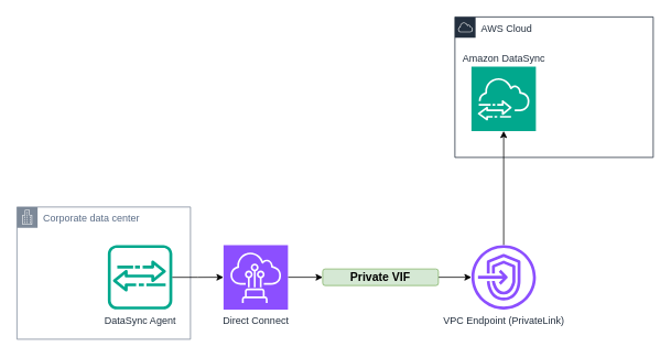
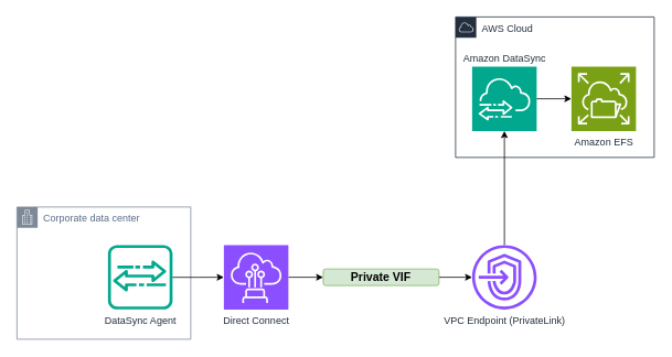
+ <mxCell id="9" style="edgeStyle=orthogonalEdgeStyle;rounded=0;orthogonalLoop=1;jettySize=auto;html=1;entryX=0;entryY=0.5;entryDx=0;entryDy=0;entryPerimeter=0;" edge="1" parent="6" source="7" target="8"><mxGeometry relative="1" as="geometry" /></mxCell>
+ <mxCell id="8" value="Amazon EFS" style="sketch=0;points=[[0,0,0],[0.25,0,0],[0.5,0,0],[0.75,0,0],[1,0,0],[0,1,0],[0.25,1,0],[0.5,1,0],[0.75,1,0],[1,1,0],[0,0.25,0],[0,0.5,0],[0,0.75,0],[1,0.25,0],[1,0.5,0],[1,0.75,0]];outlineConnect=0;fontColor=#232F3E;fillColor=#7AA116;strokeColor=#ffffff;dashed=0;verticalLabelPosition=bottom;verticalAlign=top;align=center;html=1;fontSize=12;fontStyle=0;aspect=fixed;shape=mxgraph.aws4.resourceIcon;resIcon=mxgraph.aws4.elastic_file_system;" vertex="1" parent="6"><mxGeometry x="140" y="60" width="78" height="78" as="geometry" /></mxCell>
